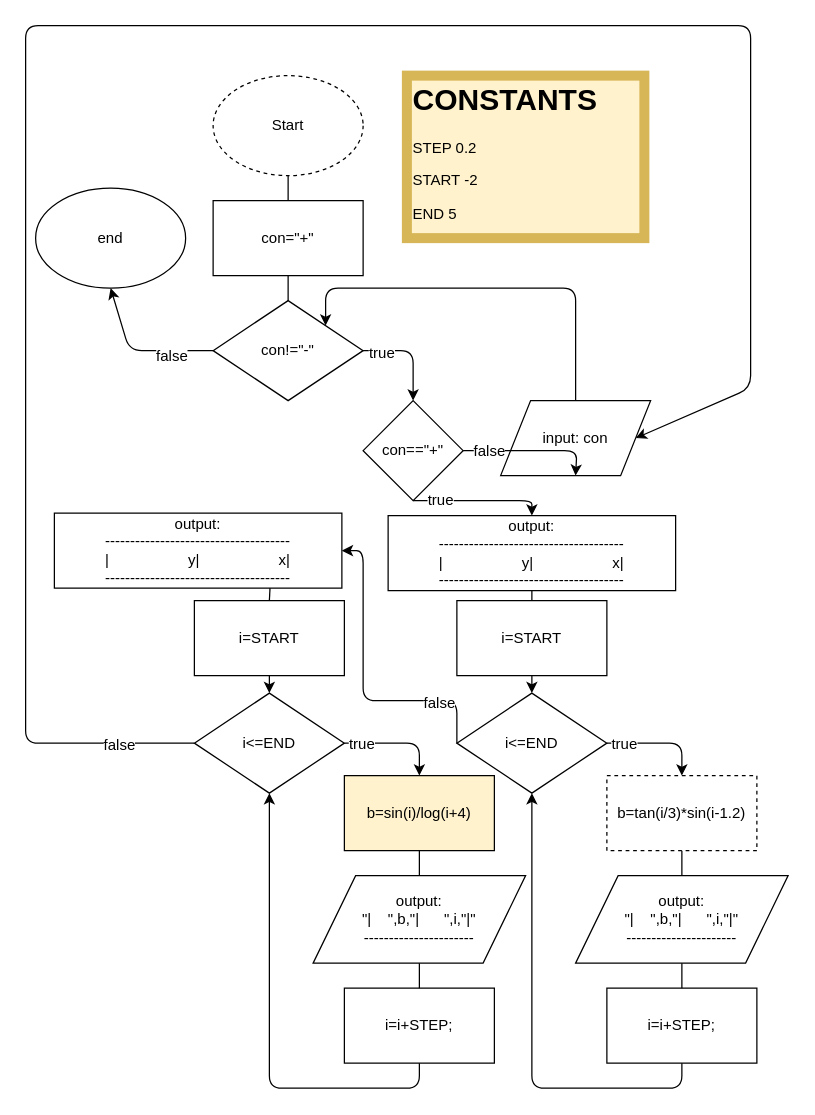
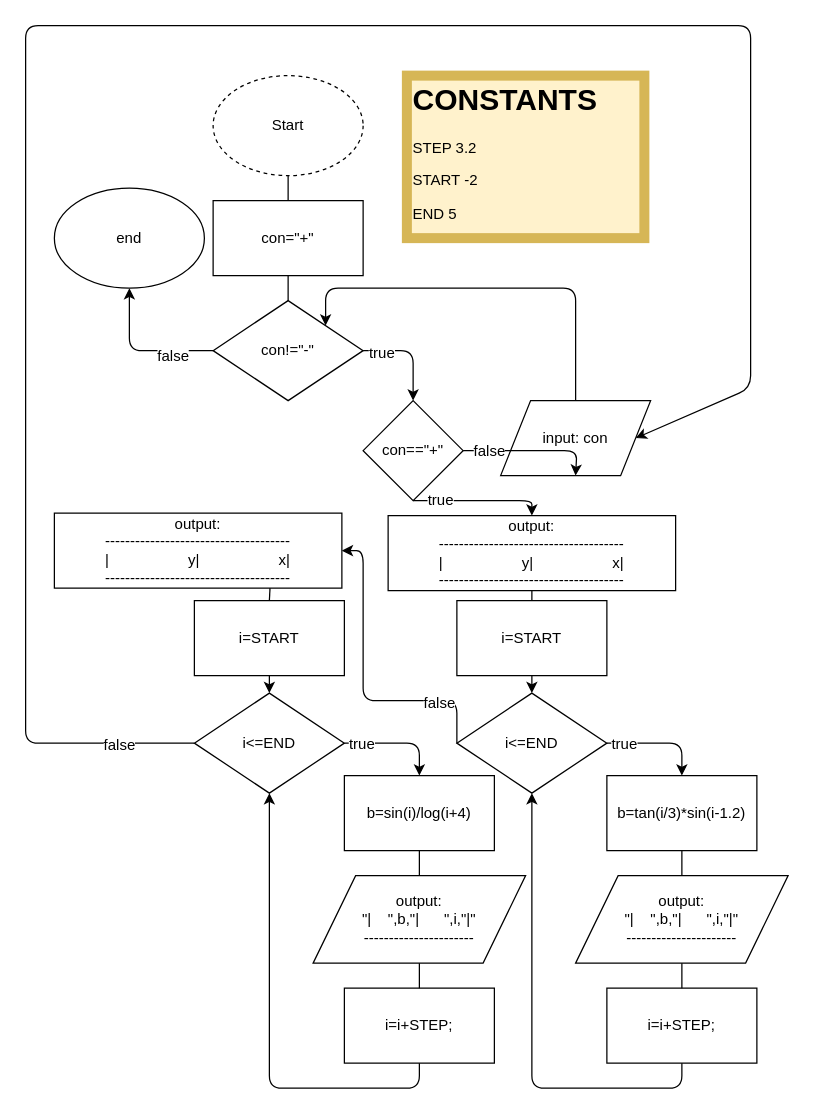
- <mxCell id="49" value="&lt;h1&gt;CONSTANTS&lt;/h1&gt;&lt;p&gt;STEP 0.2&lt;/p&gt;&lt;p&gt;START -2&lt;/p&gt;&lt;p&gt;&lt;span&gt;END 5&lt;/span&gt;&lt;/p&gt;" style="text;html=1;strokeColor=#d6b656;fillColor=#fff2cc;spacing=5;spacingTop=-20;whiteSpace=wrap;overflow=hidden;rounded=0;strokeWidth=8;shadow=0;" parent="1" vertex="1"><mxGeometry x="325" y="60" width="190" height="130" as="geometry" /></mxCell>
+ <mxCell id="49" value="&lt;h1&gt;CONSTANTS&lt;/h1&gt;&lt;p&gt;STEP 3.2&lt;/p&gt;&lt;p&gt;START -2&lt;/p&gt;&lt;p&gt;&lt;span&gt;END 5&lt;/span&gt;&lt;/p&gt;" style="text;html=1;strokeColor=#d6b656;fillColor=#fff2cc;spacing=5;spacingTop=-20;whiteSpace=wrap;overflow=hidden;rounded=0;strokeWidth=8;shadow=0;" parent="1" vertex="1"><mxGeometry x="325" y="60" width="190" height="130" as="geometry" /></mxCell>
- <mxCell id="48" value="end" style="ellipse;whiteSpace=wrap;html=1;" parent="1" vertex="1"><mxGeometry x="28" y="150" width="120" height="80" as="geometry" /></mxCell>
+ <mxCell id="48" value="end" style="ellipse;whiteSpace=wrap;html=1;" parent="1" vertex="1"><mxGeometry x="43" y="150" width="120" height="80" as="geometry" /></mxCell>
- <mxCell id="30" value="b=sin(i)/log(i+4)" style="rounded=0;whiteSpace=wrap;html=1;fillColor=#fff2cc;" parent="1" vertex="1"><mxGeometry x="275" y="620" width="120" height="60" as="geometry" /></mxCell>
+ <mxCell id="30" value="b=sin(i)/log(i+4)" style="rounded=0;whiteSpace=wrap;html=1;" parent="1" vertex="1"><mxGeometry x="275" y="620" width="120" height="60" as="geometry" /></mxCell>
- <mxCell id="17" value="b=tan(i/3)*sin(i-1.2)" style="rounded=0;whiteSpace=wrap;html=1;dashed=1;" parent="1" vertex="1"><mxGeometry x="485" y="620" width="120" height="60" as="geometry" /></mxCell>
+ <mxCell id="17" value="b=tan(i/3)*sin(i-1.2)" style="rounded=0;whiteSpace=wrap;html=1;" parent="1" vertex="1"><mxGeometry x="485" y="620" width="120" height="60" as="geometry" /></mxCell>
